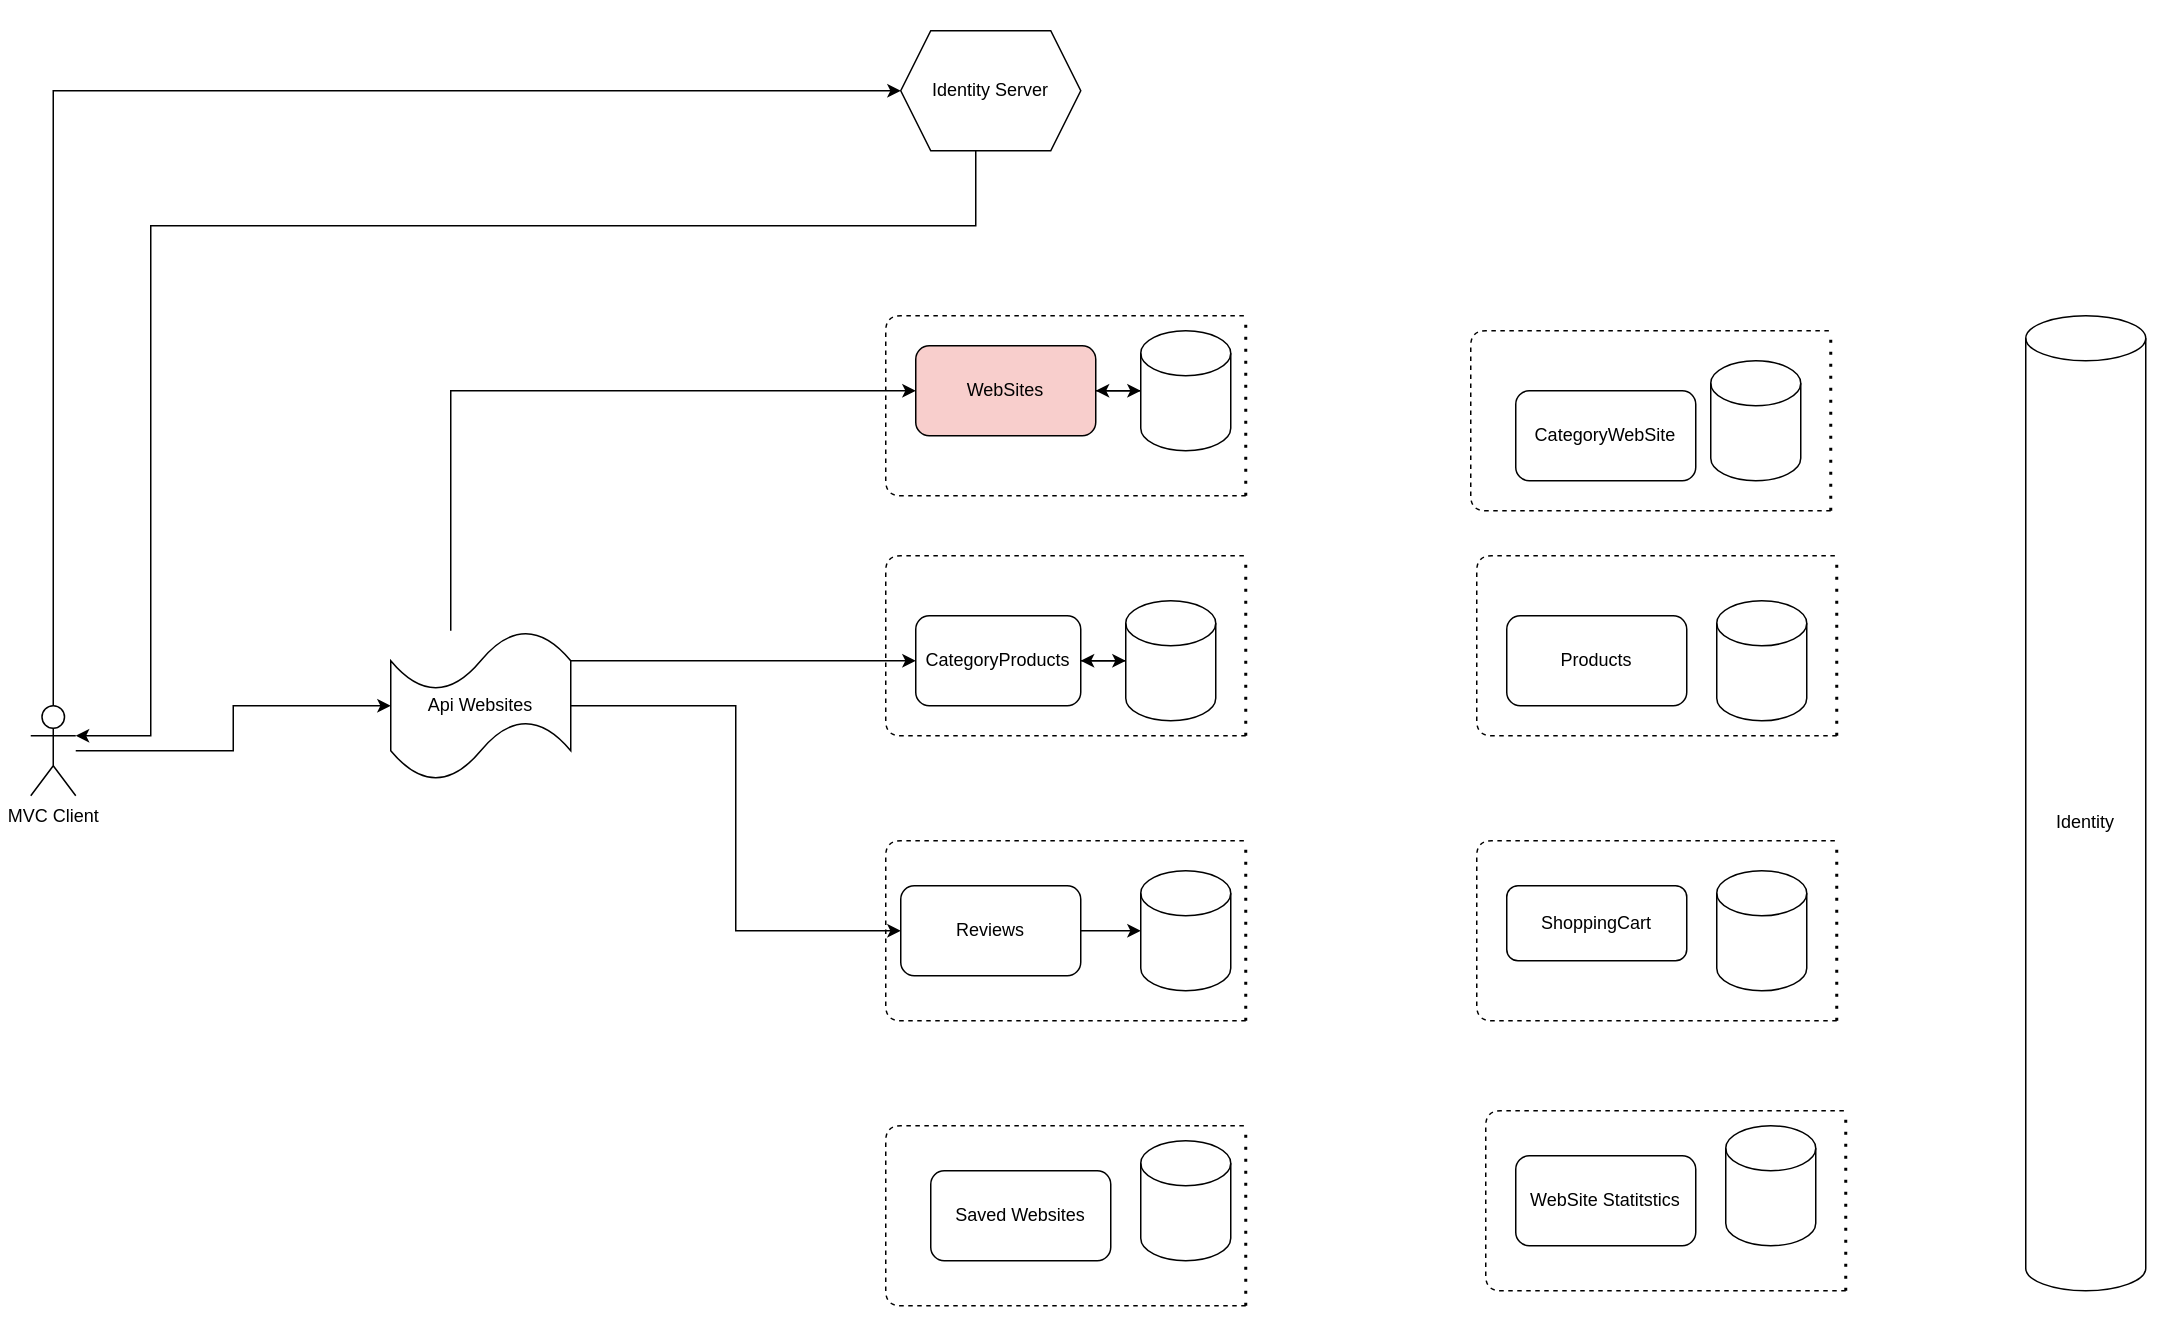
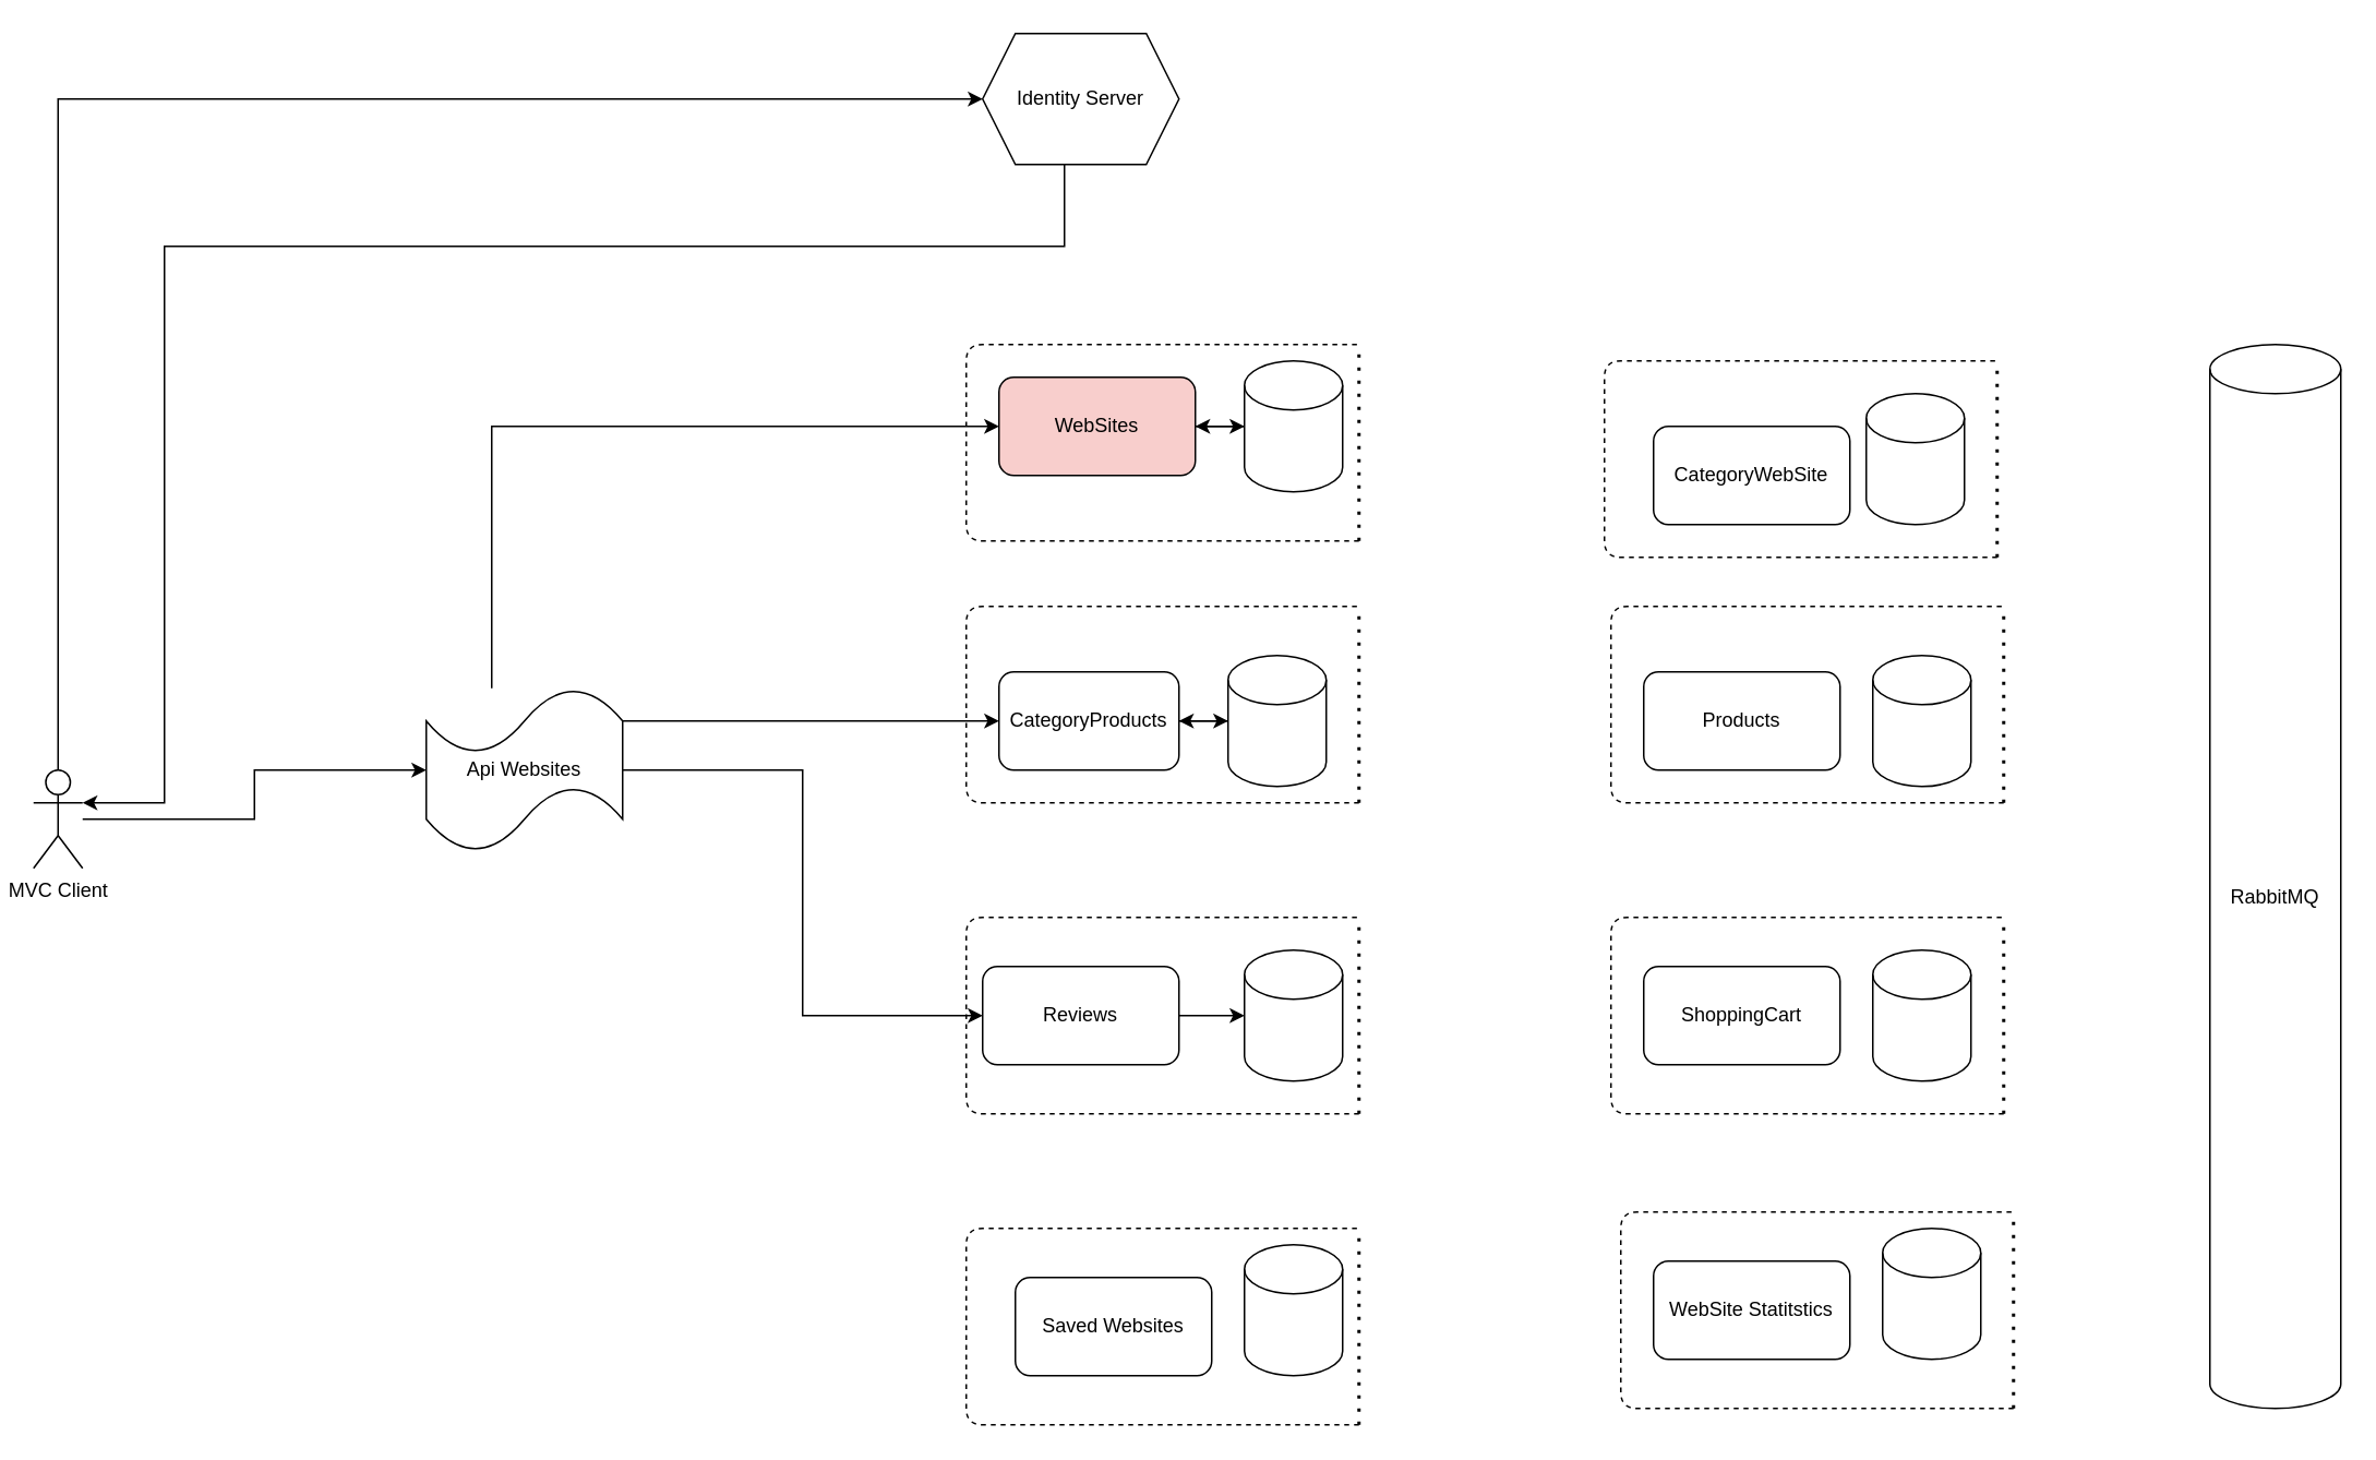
- <mxCell id="49" value="Identity" style="shape=cylinder3;whiteSpace=wrap;html=1;boundedLbl=1;backgroundOutline=1;size=15;" parent="1" vertex="1"><mxGeometry x="1350" y="210" width="80" height="650" as="geometry" /></mxCell>
+ <mxCell id="49" value="RabbitMQ" style="shape=cylinder3;whiteSpace=wrap;html=1;boundedLbl=1;backgroundOutline=1;size=15;" parent="1" vertex="1"><mxGeometry x="1350" y="210" width="80" height="650" as="geometry" /></mxCell>
- <mxCell id="9" value="ShoppingCart" style="rounded=1;whiteSpace=wrap;html=1;" parent="1" vertex="1"><mxGeometry x="1004" y="590" width="120" height="50" as="geometry" /></mxCell>
+ <mxCell id="9" value="ShoppingCart" style="rounded=1;whiteSpace=wrap;html=1;" parent="1" vertex="1"><mxGeometry x="1004" y="590" width="120" height="60" as="geometry" /></mxCell>
